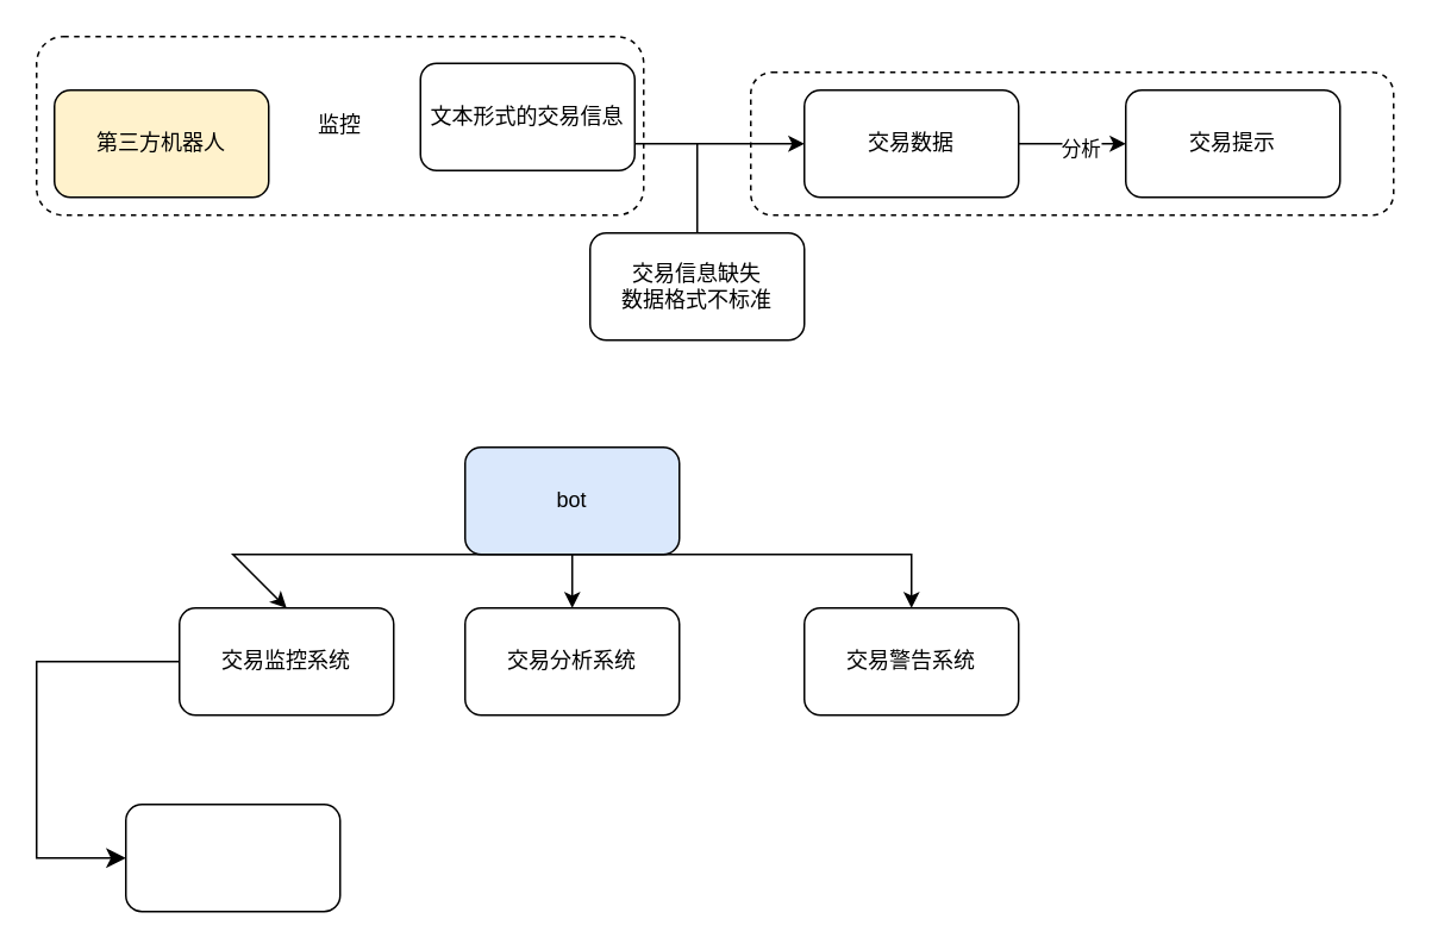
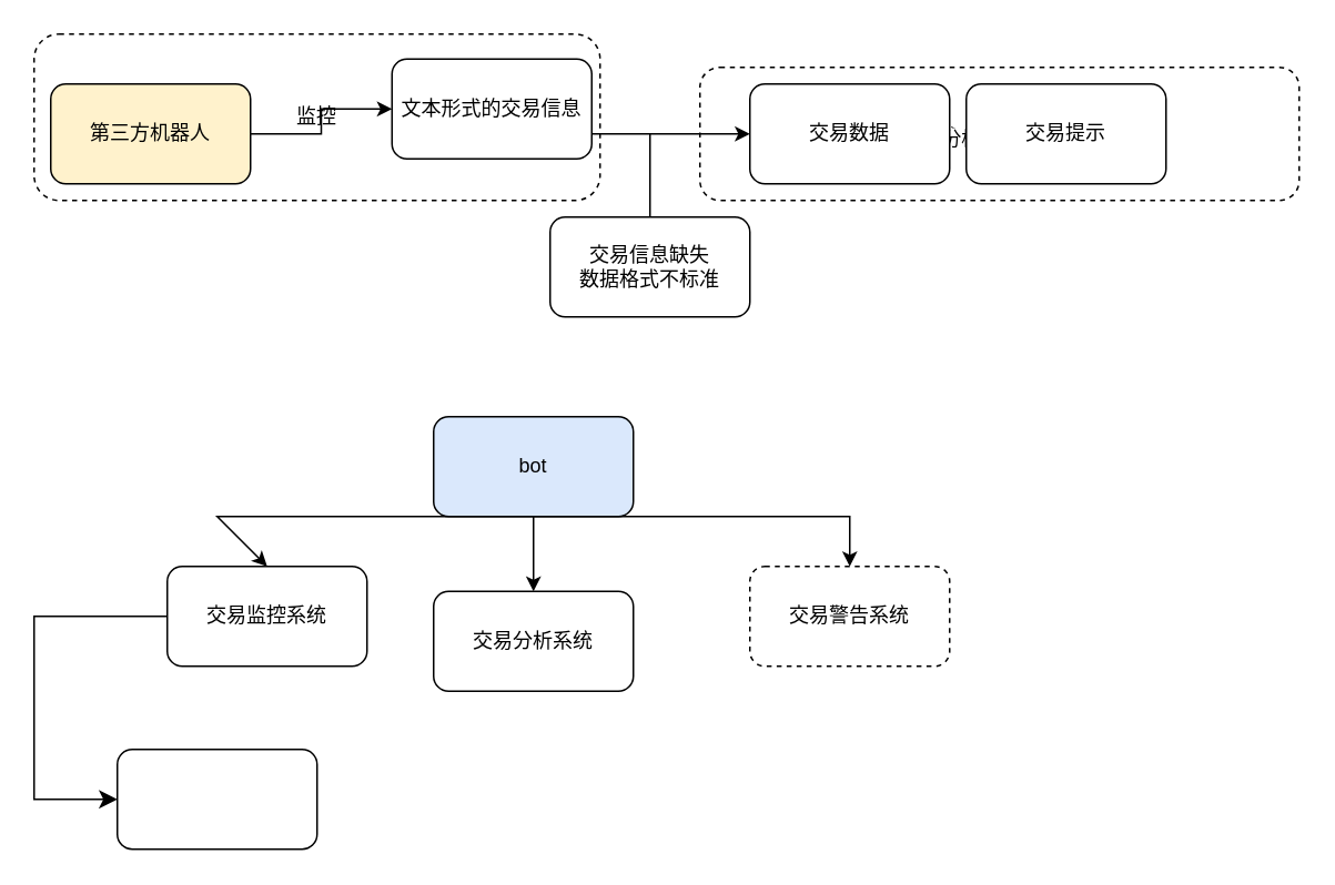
+ <mxCell id="2" style="edgeStyle=orthogonalEdgeStyle;rounded=0;orthogonalLoop=1;jettySize=auto;html=1;exitX=1;exitY=0.5;exitDx=0;exitDy=0;" parent="1" source="3" target="5" edge="1"><mxGeometry relative="1" as="geometry" /></mxCell>
- <mxCell id="9" value="交易提示" style="rounded=1;whiteSpace=wrap;html=1;" parent="1" vertex="1"><mxGeometry x="630" y="50" width="120" height="60" as="geometry" /></mxCell>
+ <mxCell id="9" value="交易提示" style="rounded=1;whiteSpace=wrap;html=1;" parent="1" vertex="1"><mxGeometry x="580" y="50" width="120" height="60" as="geometry" /></mxCell>
- <mxCell id="15" value="交易分析系统" style="rounded=1;whiteSpace=wrap;html=1;" parent="1" vertex="1"><mxGeometry x="260" y="340" width="120" height="60" as="geometry" /></mxCell>
+ <mxCell id="15" value="交易分析系统" style="rounded=1;whiteSpace=wrap;html=1;" parent="1" vertex="1"><mxGeometry x="260" y="355" width="120" height="60" as="geometry" /></mxCell>
- <mxCell id="16" value="交易警告系统" style="rounded=1;whiteSpace=wrap;html=1;" parent="1" vertex="1"><mxGeometry x="450" y="340" width="120" height="60" as="geometry" /></mxCell>
+ <mxCell id="16" value="交易警告系统" style="rounded=1;whiteSpace=wrap;html=1;dashed=1;" parent="1" vertex="1"><mxGeometry x="450" y="340" width="120" height="60" as="geometry" /></mxCell>
